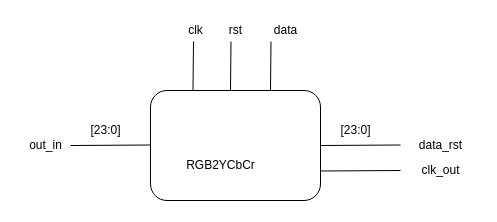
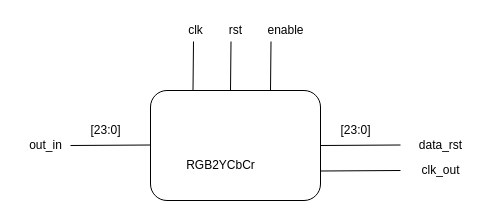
- <mxCell id="11" value="data" style="text;html=1;align=center;verticalAlign=middle;resizable=0;points=[];autosize=1;" parent="1" vertex="1"><mxGeometry x="260" y="20" width="50" height="20" as="geometry" /></mxCell>
+ <mxCell id="11" value="enable" style="text;html=1;align=center;verticalAlign=middle;resizable=0;points=[];autosize=1;" parent="1" vertex="1"><mxGeometry x="260" y="20" width="50" height="20" as="geometry" /></mxCell>
